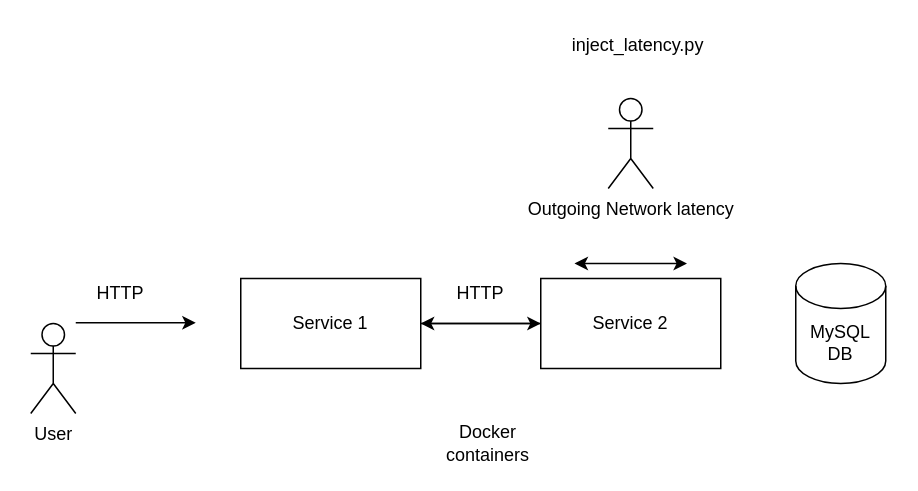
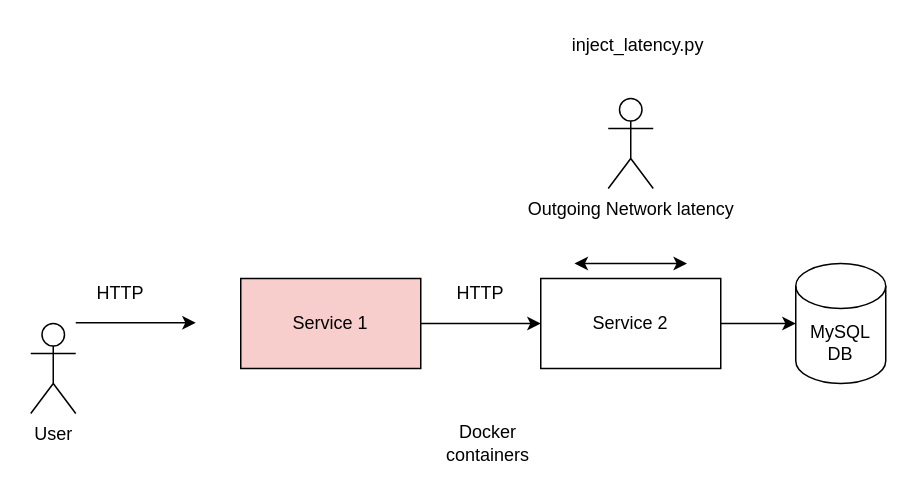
- <mxCell id="2" value="&lt;div&gt;Service 1&lt;/div&gt;" style="rounded=0;whiteSpace=wrap;html=1;" parent="1" vertex="1"><mxGeometry x="160" y="185" width="120" height="60" as="geometry" /></mxCell>
+ <mxCell id="2" value="&lt;div&gt;Service 1&lt;/div&gt;" style="rounded=0;whiteSpace=wrap;html=1;fillColor=#f8cecc;" parent="1" vertex="1"><mxGeometry x="160" y="185" width="120" height="60" as="geometry" /></mxCell>
- <mxCell id="3" style="edgeStyle=orthogonalEdgeStyle;rounded=0;orthogonalLoop=1;jettySize=auto;html=1;" parent="1" source="4" target="2" edge="1"><mxGeometry relative="1" as="geometry" /></mxCell>
+ <mxCell id="3" style="edgeStyle=orthogonalEdgeStyle;rounded=0;orthogonalLoop=1;jettySize=auto;html=1;entryX=0;entryY=0.5;entryDx=0;entryDy=0;entryPerimeter=0;" parent="1" source="4" target="5" edge="1"><mxGeometry relative="1" as="geometry" /></mxCell>
